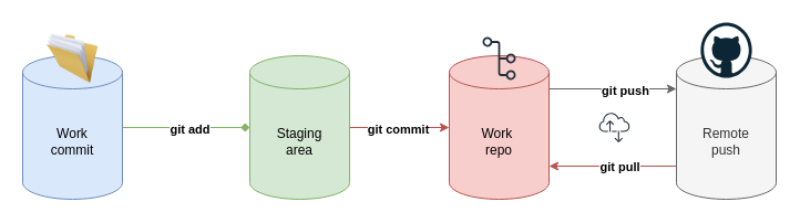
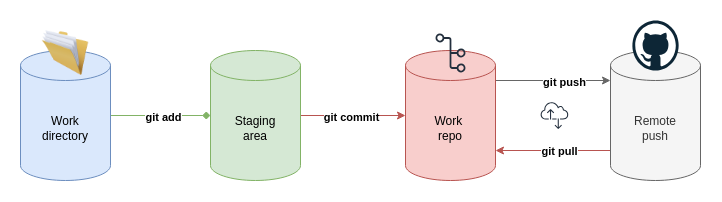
- <mxCell id="7" value="Staging&lt;br&gt;area" style="shape=cylinder3;whiteSpace=wrap;html=1;boundedLbl=1;backgroundOutline=1;size=15;fillColor=#d5e8d4;strokeColor=#82b366;" vertex="1" parent="1"><mxGeometry x="225" y="50" width="90" height="130" as="geometry" /></mxCell>
+ <mxCell id="7" value="Staging&lt;br&gt;area" style="shape=cylinder3;whiteSpace=wrap;html=1;boundedLbl=1;backgroundOutline=1;size=15;fillColor=#d5e8d4;strokeColor=#82b366;" vertex="1" parent="1"><mxGeometry x="210" y="50" width="90" height="130" as="geometry" /></mxCell>
- <mxCell id="4" value="Work &lt;br&gt;commit" style="shape=cylinder3;whiteSpace=wrap;html=1;boundedLbl=1;backgroundOutline=1;size=15;fillColor=#dae8fc;strokeColor=#6c8ebf;" vertex="1" parent="1"><mxGeometry x="20" y="50" width="90" height="130" as="geometry" /></mxCell>
+ <mxCell id="4" value="Work &lt;br&gt;directory" style="shape=cylinder3;whiteSpace=wrap;html=1;boundedLbl=1;backgroundOutline=1;size=15;fillColor=#dae8fc;strokeColor=#6c8ebf;" vertex="1" parent="1"><mxGeometry x="20" y="50" width="90" height="130" as="geometry" /></mxCell>
